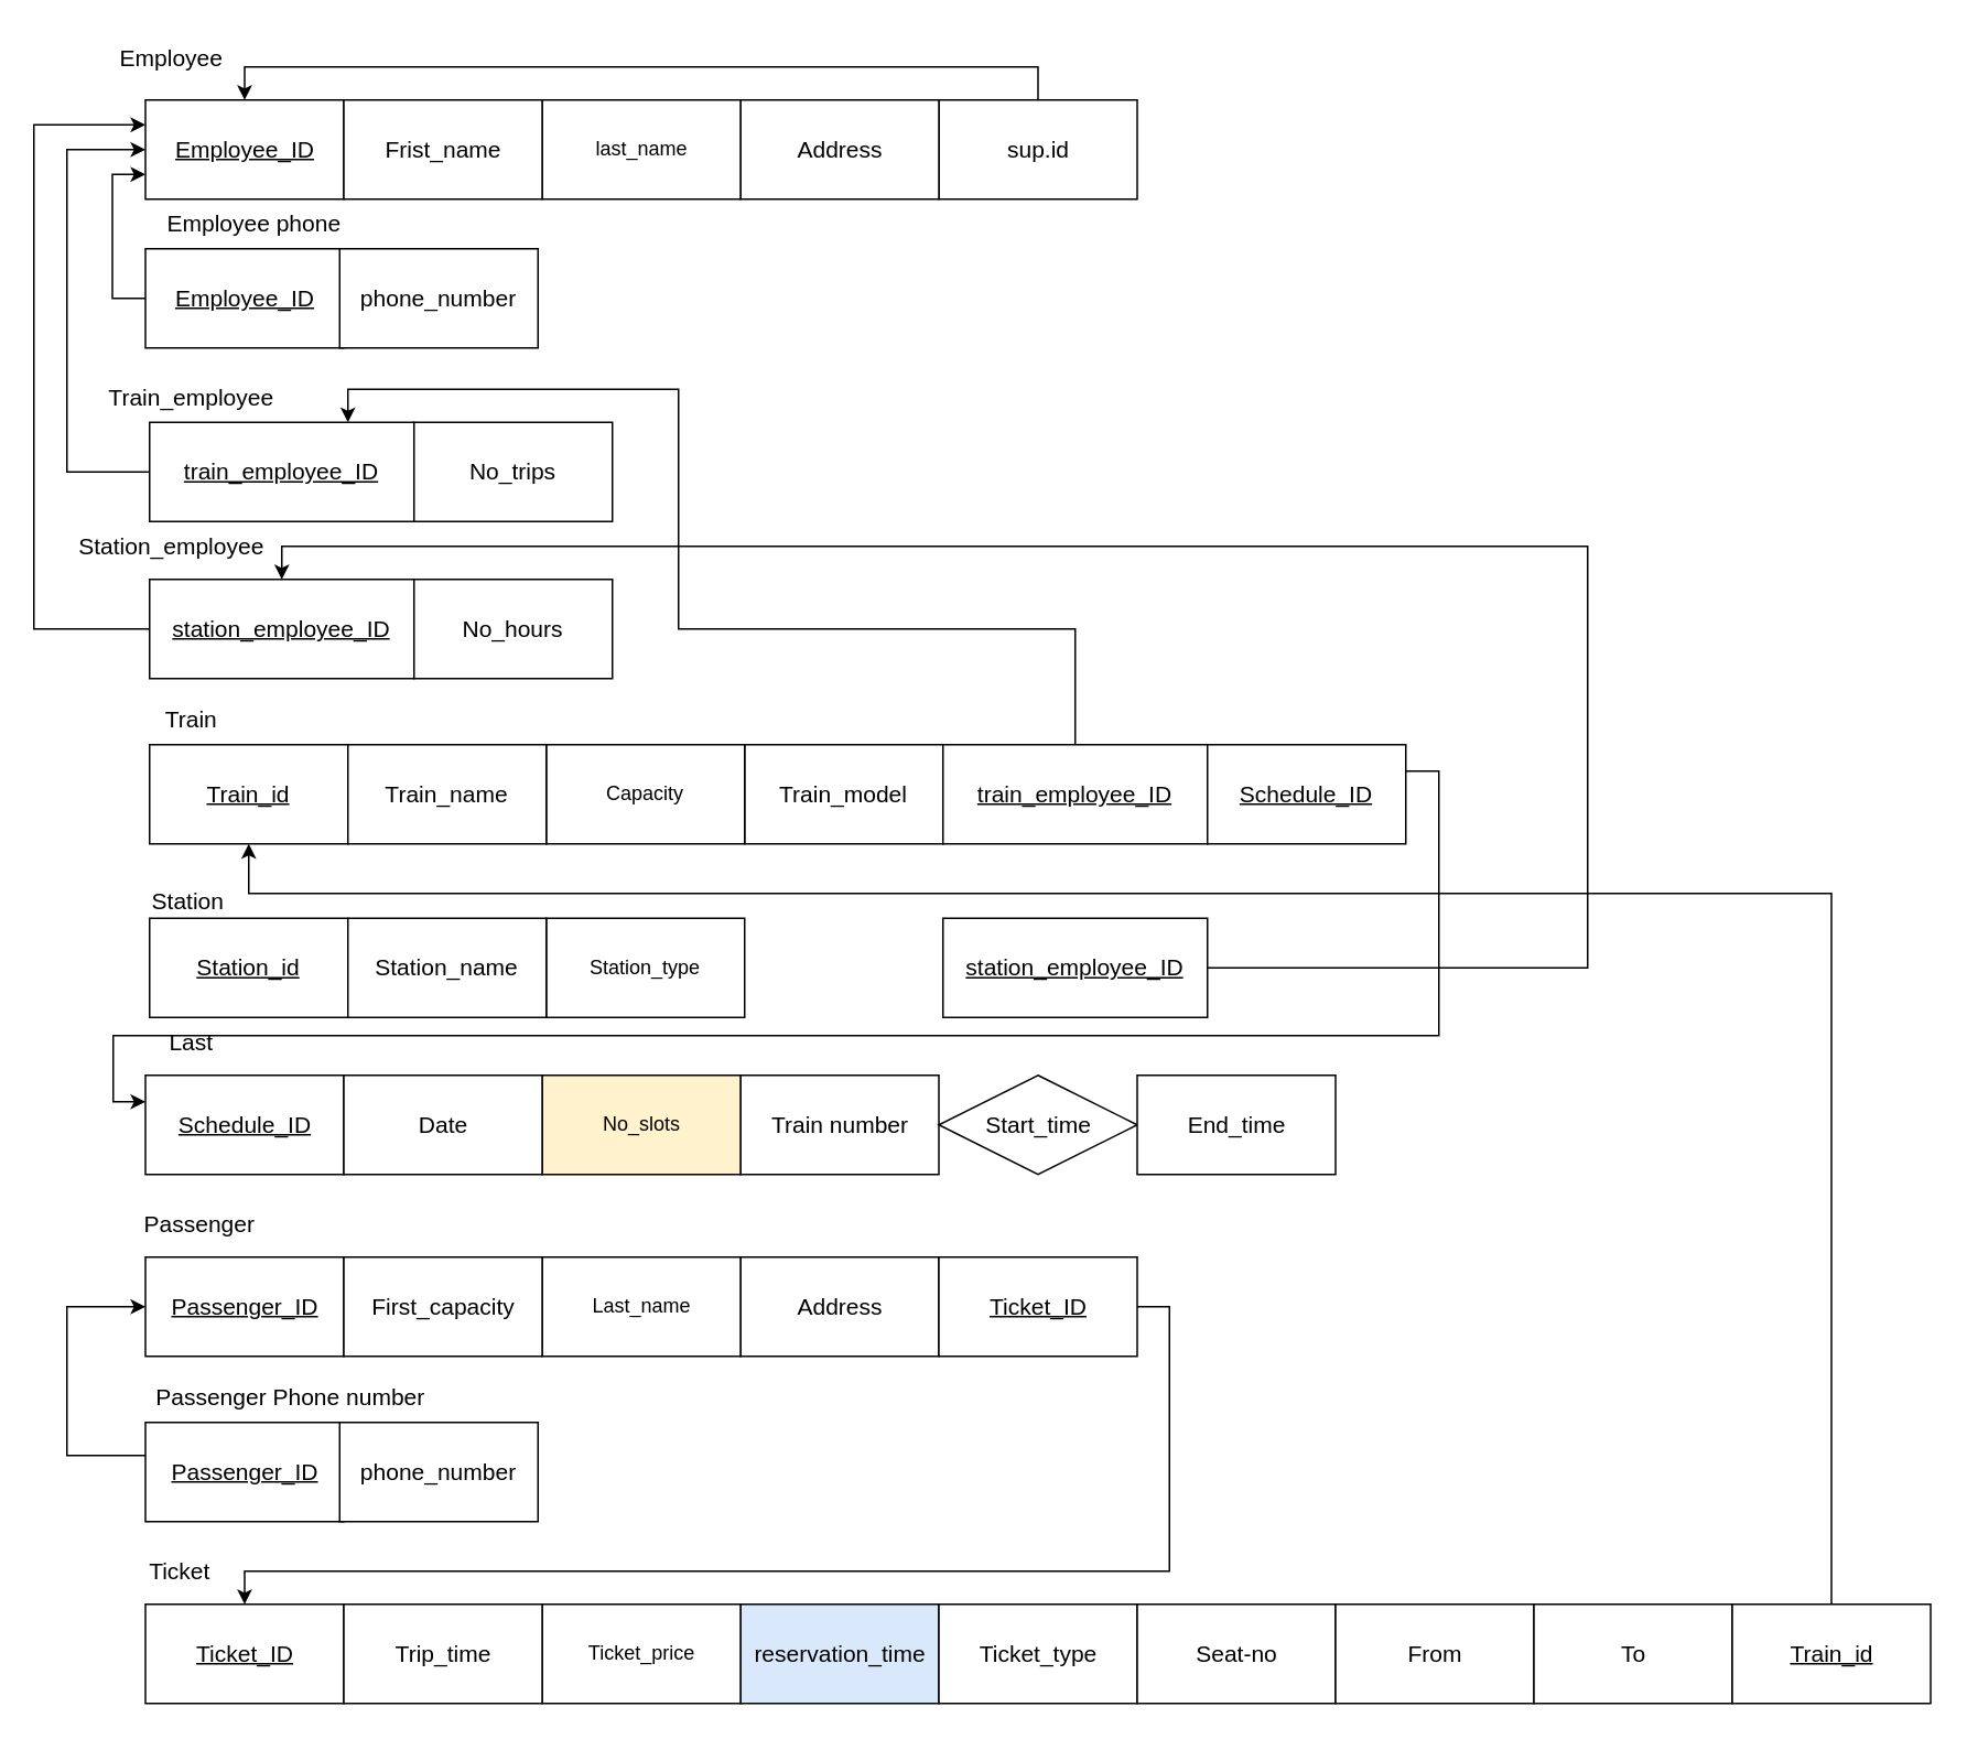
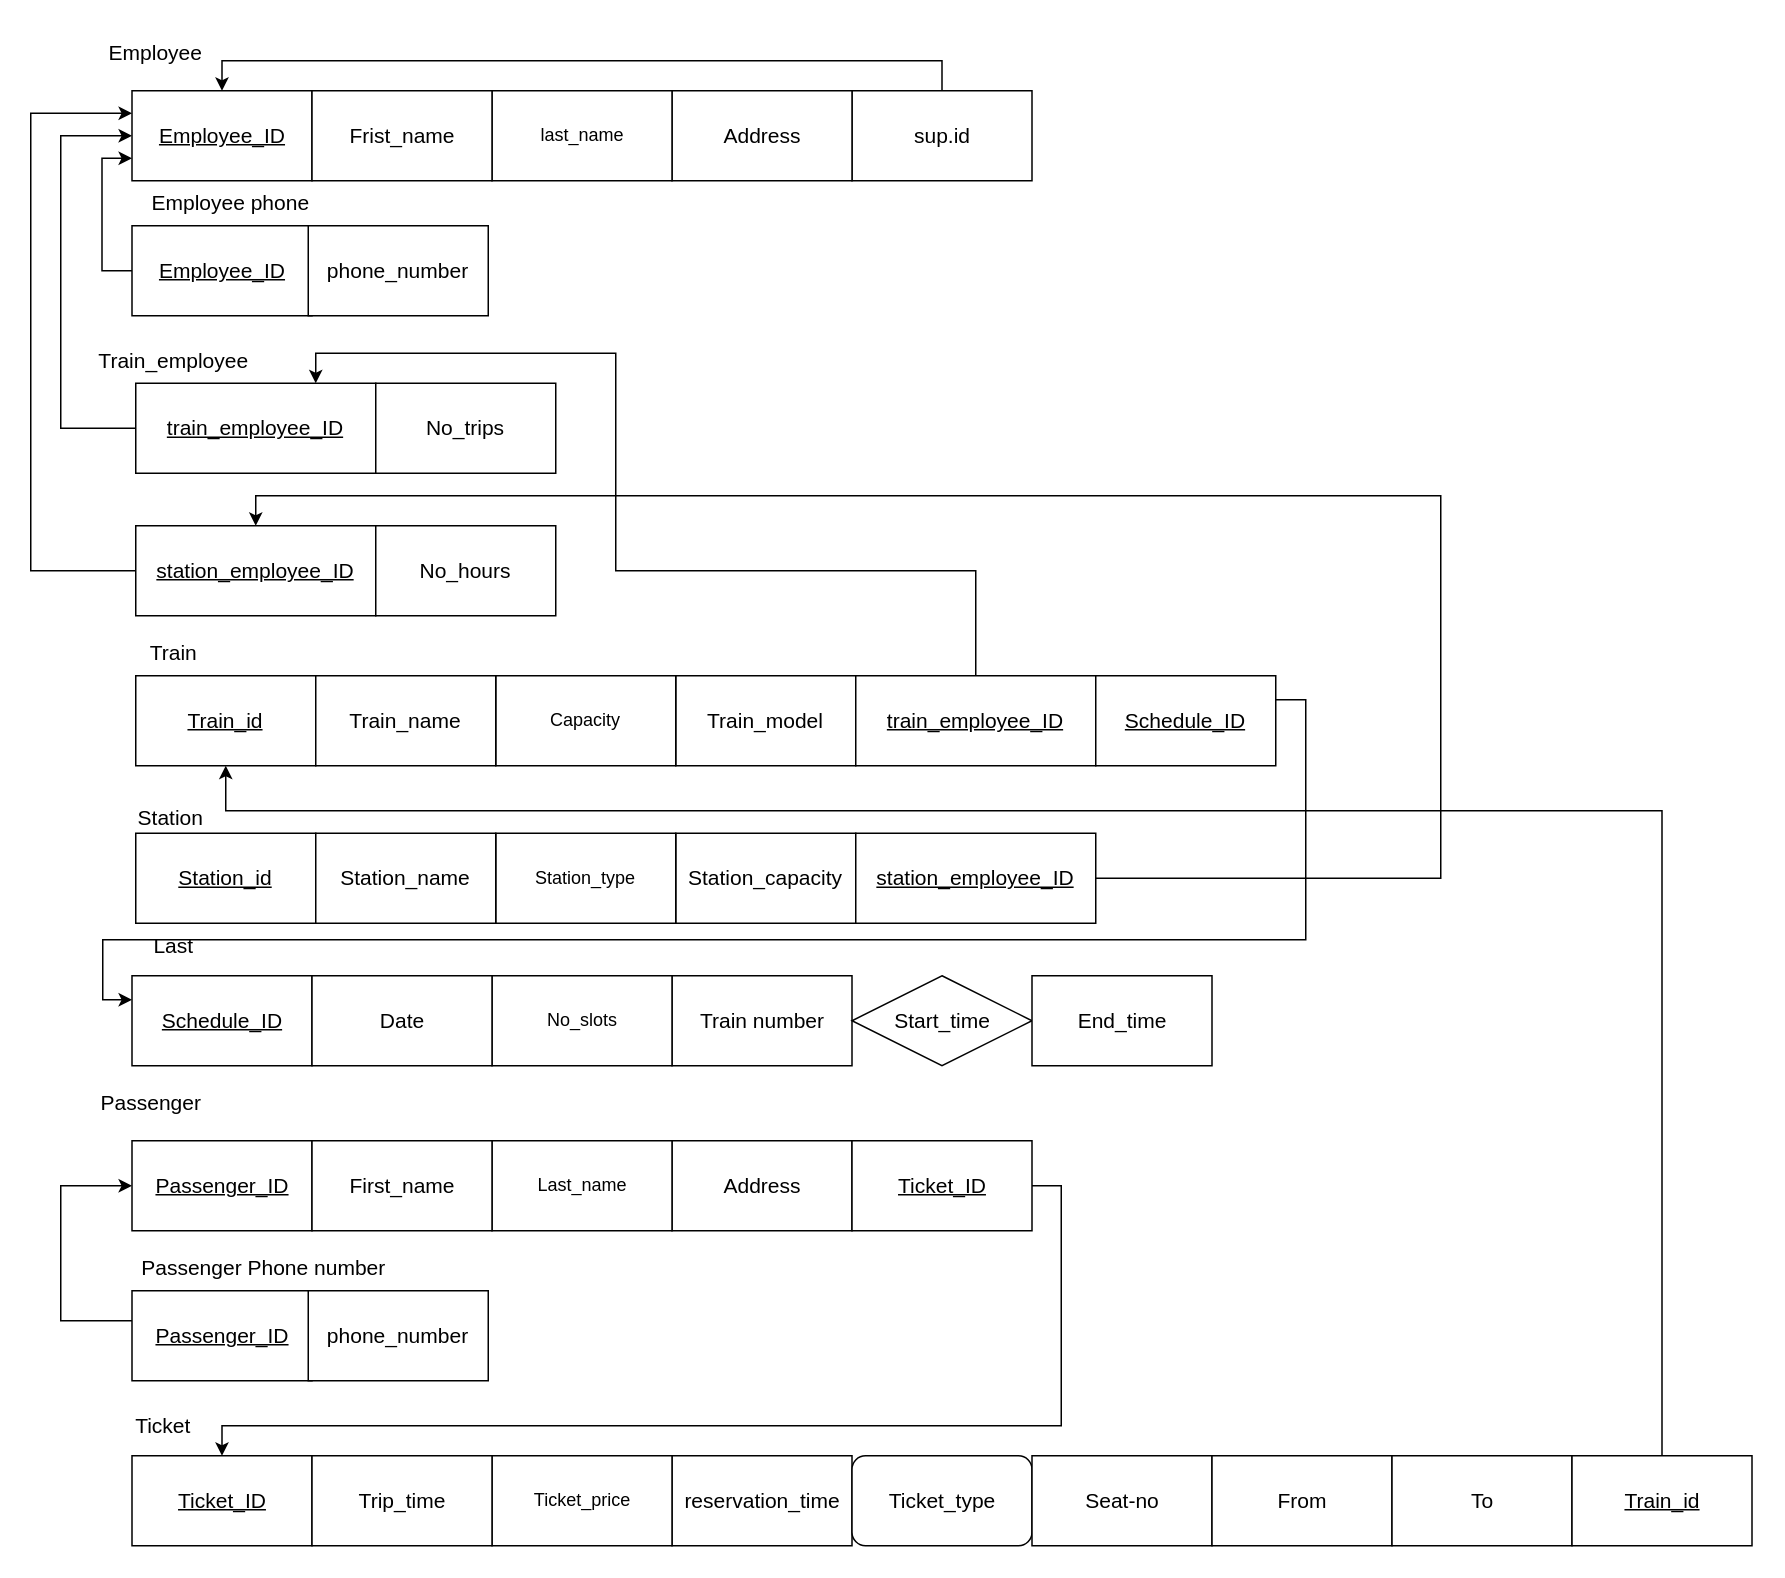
- <mxCell id="30" value="Station_employee" style="text;html=1;align=center;verticalAlign=middle;resizable=0;points=[];autosize=1;strokeColor=none;fillColor=none;fontSize=14;" vertex="1" parent="1"><mxGeometry x="32.5" y="315" width="140" height="30" as="geometry" /></mxCell>
+ <mxCell id="20" value="&lt;font style=&quot;font-size: 14px;&quot;&gt;Station_capacity&lt;/font&gt;" style="rounded=0;whiteSpace=wrap;html=1;" vertex="1" parent="1"><mxGeometry x="450" y="555" width="120" height="60" as="geometry" /></mxCell>
- <mxCell id="25" value="No_slots" style="rounded=0;whiteSpace=wrap;html=1;fillColor=#fff2cc;" vertex="1" parent="1"><mxGeometry x="327.5" y="650" width="120" height="60" as="geometry" /></mxCell>
+ <mxCell id="25" value="No_slots" style="rounded=0;whiteSpace=wrap;html=1;" vertex="1" parent="1"><mxGeometry x="327.5" y="650" width="120" height="60" as="geometry" /></mxCell>
- <mxCell id="55" value="Passenger" style="text;html=1;align=center;verticalAlign=middle;resizable=0;points=[];autosize=1;strokeColor=none;fillColor=none;fontSize=14;" vertex="1" parent="1"><mxGeometry x="75" y="725" width="90" height="30" as="geometry" /></mxCell>
+ <mxCell id="55" value="Passenger" style="text;html=1;align=center;verticalAlign=middle;resizable=0;points=[];autosize=1;strokeColor=none;fillColor=none;fontSize=14;" vertex="1" parent="1"><mxGeometry x="55" y="720" width="90" height="30" as="geometry" /></mxCell>
- <mxCell id="47" value="&lt;span style=&quot;font-size: 14px;&quot;&gt;First_capacity&lt;/span&gt;" style="rounded=0;whiteSpace=wrap;html=1;" vertex="1" parent="1"><mxGeometry x="207.5" y="760" width="120" height="60" as="geometry" /></mxCell>
+ <mxCell id="47" value="&lt;span style=&quot;font-size: 14px;&quot;&gt;First_name&lt;/span&gt;" style="rounded=0;whiteSpace=wrap;html=1;" vertex="1" parent="1"><mxGeometry x="207.5" y="760" width="120" height="60" as="geometry" /></mxCell>
- <mxCell id="49" value="&lt;span style=&quot;font-size: 14px;&quot;&gt;reservation_time&lt;/span&gt;" style="rounded=0;whiteSpace=wrap;html=1;fillColor=#dae8fc;" vertex="1" parent="1"><mxGeometry x="447.5" y="970" width="120" height="60" as="geometry" /></mxCell>
+ <mxCell id="49" value="&lt;span style=&quot;font-size: 14px;&quot;&gt;reservation_time&lt;/span&gt;" style="rounded=0;whiteSpace=wrap;html=1;" vertex="1" parent="1"><mxGeometry x="447.5" y="970" width="120" height="60" as="geometry" /></mxCell>
- <mxCell id="52" value="&lt;span style=&quot;font-size: 14px;&quot;&gt;Ticket_type&lt;/span&gt;" style="rounded=0;whiteSpace=wrap;html=1;" vertex="1" parent="1"><mxGeometry x="567.5" y="970" width="120" height="60" as="geometry" /></mxCell>
+ <mxCell id="52" value="&lt;span style=&quot;font-size: 14px;&quot;&gt;Ticket_type&lt;/span&gt;" style="whiteSpace=wrap;html=1;rounded=1;" vertex="1" parent="1"><mxGeometry x="567.5" y="970" width="120" height="60" as="geometry" /></mxCell>
